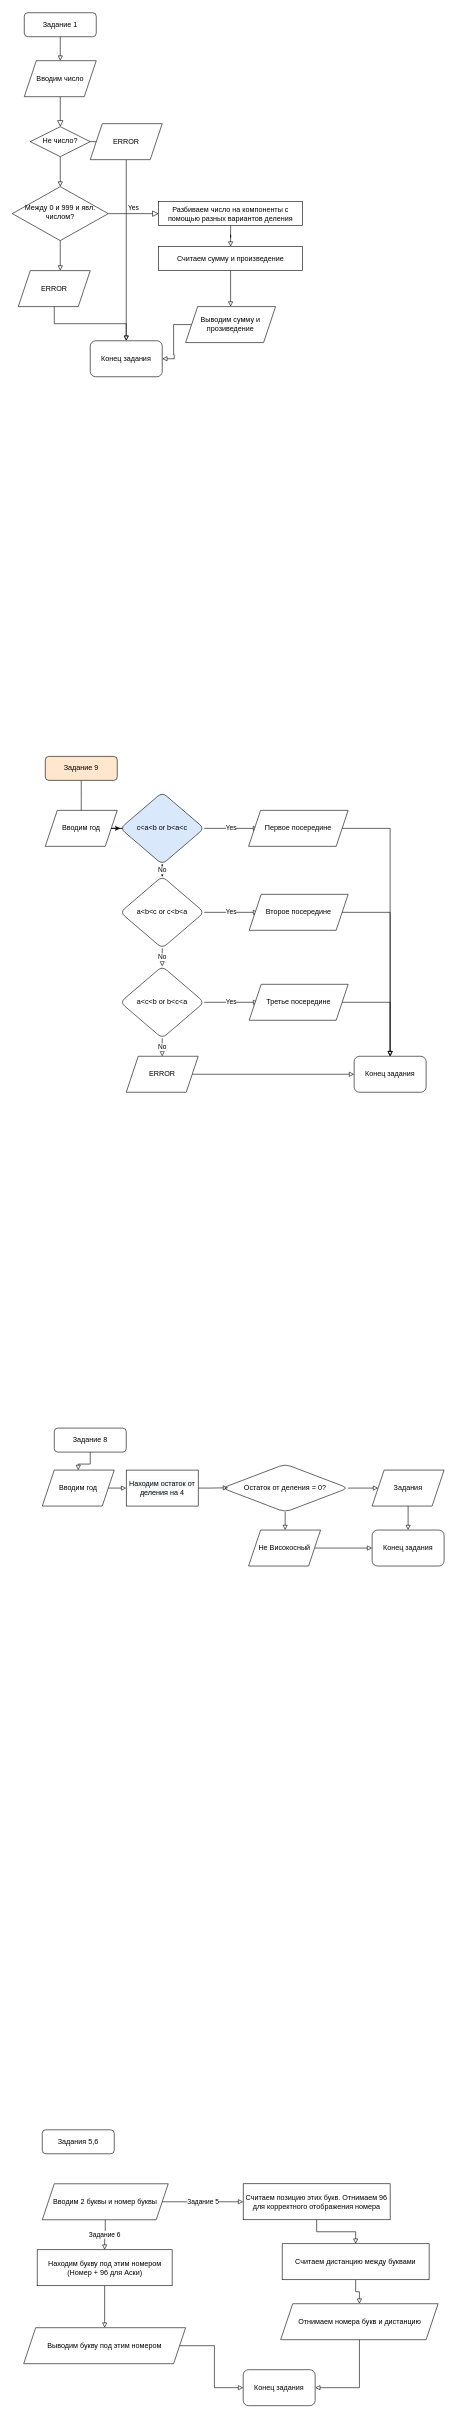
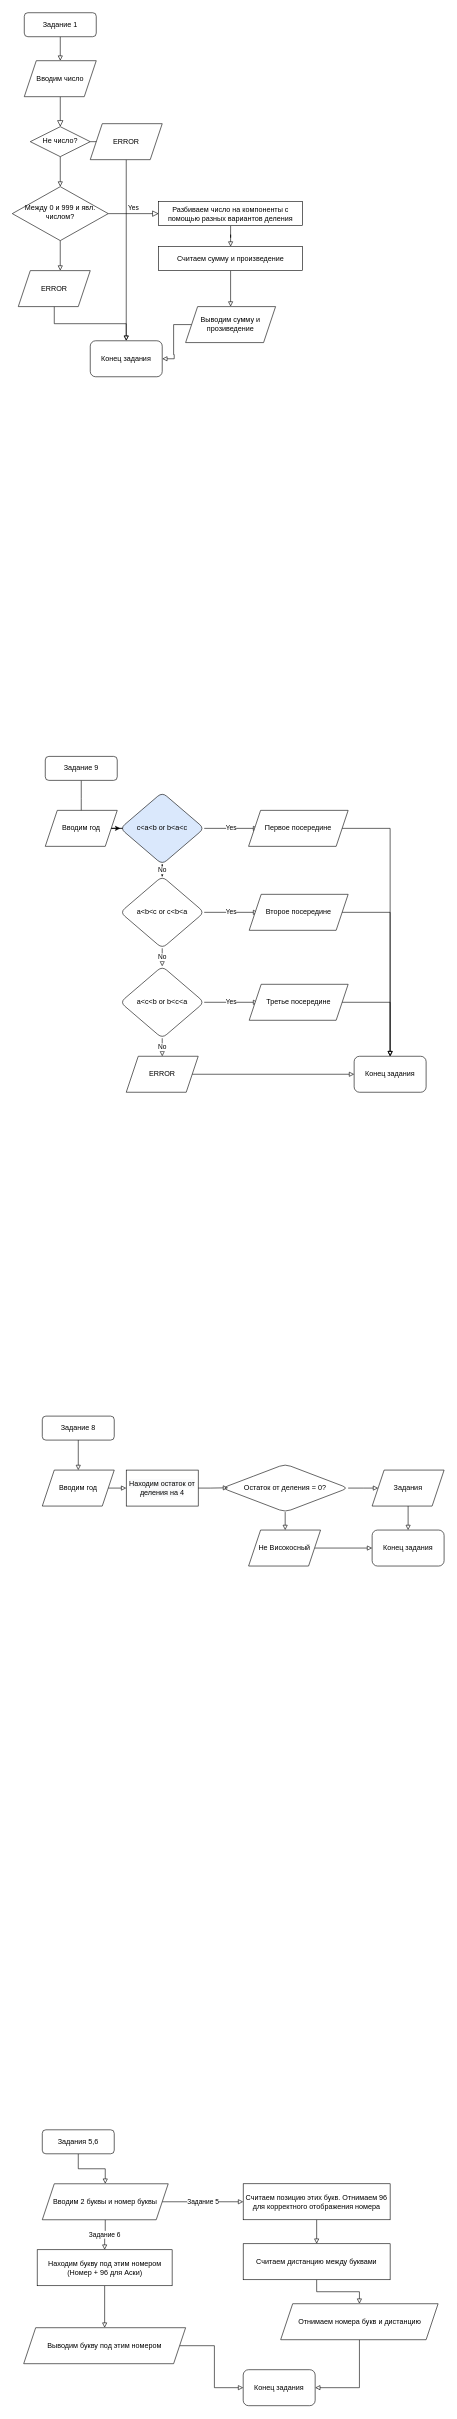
- <mxCell id="13" value="Задание 9" style="rounded=1;whiteSpace=wrap;html=1;fontSize=12;glass=0;strokeWidth=1;shadow=0;fillColor=#ffe6cc;" vertex="1" parent="1"><mxGeometry x="75" y="1260" width="120" height="40" as="geometry" /></mxCell>
+ <mxCell id="13" value="Задание 9" style="rounded=1;whiteSpace=wrap;html=1;fontSize=12;glass=0;strokeWidth=1;shadow=0;" vertex="1" parent="1"><mxGeometry x="75" y="1260" width="120" height="40" as="geometry" /></mxCell>
- <mxCell id="28" value="Задание 8" style="rounded=1;whiteSpace=wrap;html=1;fontSize=12;glass=0;strokeWidth=1;shadow=0;" vertex="1" parent="1"><mxGeometry x="90" y="2380" width="120" height="40" as="geometry" /></mxCell>
+ <mxCell id="28" value="Задание 8" style="rounded=1;whiteSpace=wrap;html=1;fontSize=12;glass=0;strokeWidth=1;shadow=0;" vertex="1" parent="1"><mxGeometry x="70" y="2360" width="120" height="40" as="geometry" /></mxCell>
+ <mxCell id="59" value="" style="edgeStyle=orthogonalEdgeStyle;rounded=0;orthogonalLoop=1;jettySize=auto;html=1;endArrow=block;endFill=0;" edge="1" parent="1" source="60" target="63"><mxGeometry relative="1" as="geometry" /></mxCell>
- <mxCell id="72" value="Считаем дистанцию между буквами" style="whiteSpace=wrap;html=1;" vertex="1" parent="1"><mxGeometry x="470" y="3740" width="245" height="60" as="geometry" /></mxCell>
+ <mxCell id="72" value="Считаем дистанцию между буквами" style="whiteSpace=wrap;html=1;" vertex="1" parent="1"><mxGeometry x="405" y="3740" width="245" height="60" as="geometry" /></mxCell>
